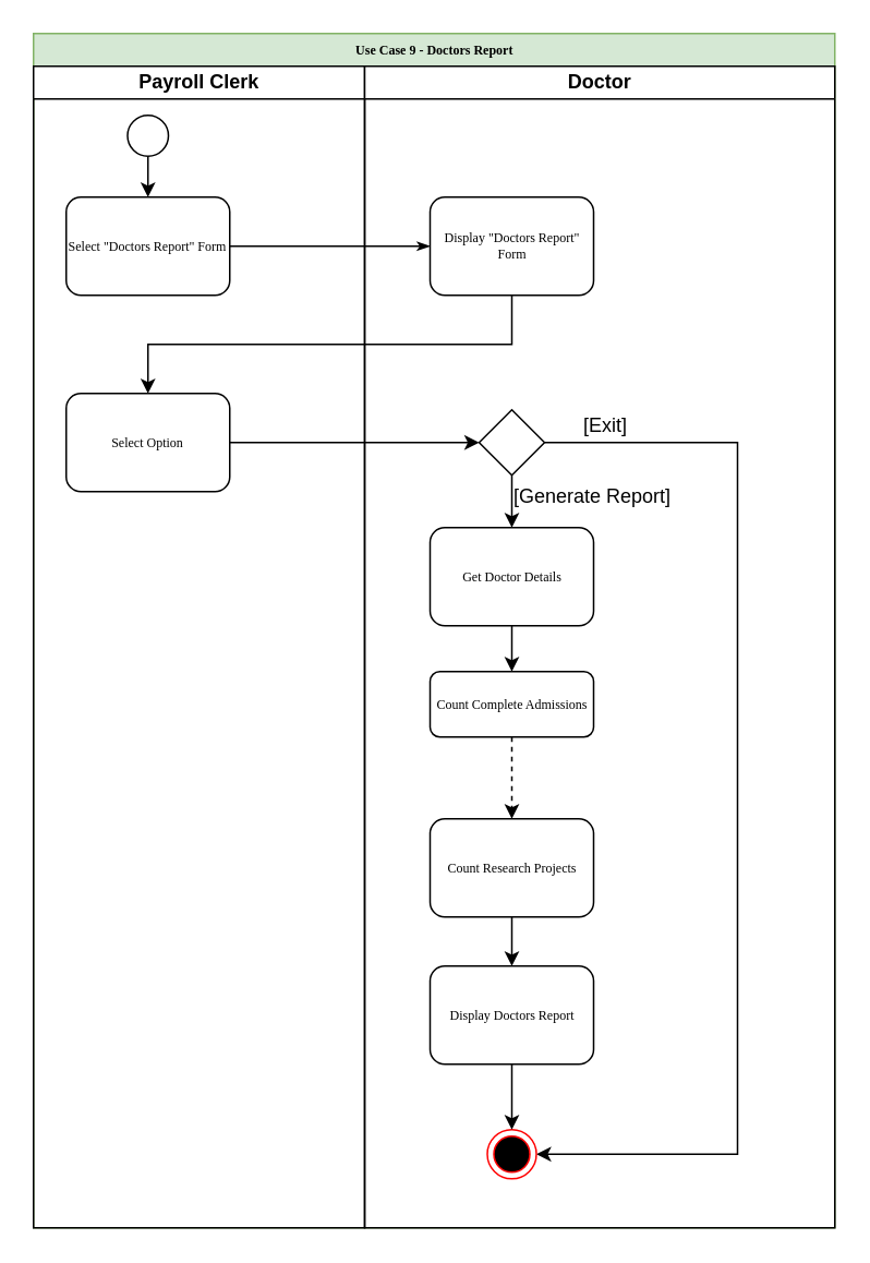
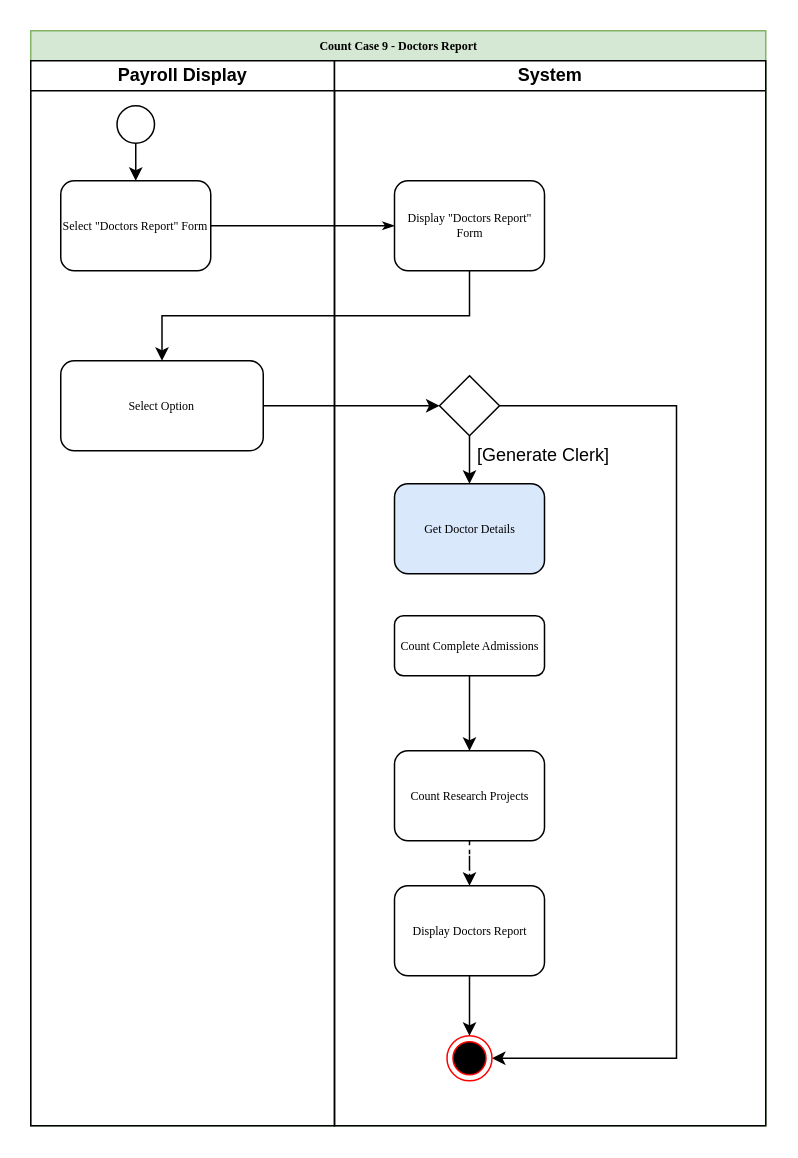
- <mxCell id="2" value="Use Case 9 - Doctors Report" style="swimlane;html=1;childLayout=stackLayout;startSize=20;rounded=0;shadow=0;labelBackgroundColor=none;strokeWidth=1;fontFamily=Verdana;fontSize=8;align=center;fillColor=#d5e8d4;strokeColor=#82b366;" parent="1" vertex="1"><mxGeometry x="20" y="20" width="490" height="730" as="geometry" /></mxCell>
+ <mxCell id="2" value="Count Case 9 - Doctors Report" style="swimlane;html=1;childLayout=stackLayout;startSize=20;rounded=0;shadow=0;labelBackgroundColor=none;strokeWidth=1;fontFamily=Verdana;fontSize=8;align=center;fillColor=#d5e8d4;strokeColor=#82b366;" parent="1" vertex="1"><mxGeometry x="20" y="20" width="490" height="730" as="geometry" /></mxCell>
- <mxCell id="3" value="Payroll Clerk" style="swimlane;html=1;startSize=20;" parent="2" vertex="1"><mxGeometry y="20" width="202.5" height="710" as="geometry" /></mxCell>
+ <mxCell id="3" value="Payroll Display" style="swimlane;html=1;startSize=20;" parent="2" vertex="1"><mxGeometry y="20" width="202.5" height="710" as="geometry" /></mxCell>
- <mxCell id="10" value="Doctor" style="swimlane;html=1;startSize=20;" parent="2" vertex="1"><mxGeometry x="202.5" y="20" width="287.5" height="710" as="geometry" /></mxCell>
+ <mxCell id="10" value="System" style="swimlane;html=1;startSize=20;" parent="2" vertex="1"><mxGeometry x="202.5" y="20" width="287.5" height="710" as="geometry" /></mxCell>
- <mxCell id="25" value="[Exit]" style="text;html=1;strokeColor=none;fillColor=none;align=center;verticalAlign=middle;whiteSpace=wrap;rounded=0;" parent="10" vertex="1"><mxGeometry x="127.5" y="210" width="40" height="20" as="geometry" /></mxCell>
- <mxCell id="7" value="Select Option" style="rounded=1;whiteSpace=wrap;html=1;shadow=0;labelBackgroundColor=none;strokeWidth=1;fontFamily=Verdana;fontSize=8;align=center;" parent="3" vertex="1"><mxGeometry x="20" y="200" width="100" height="60" as="geometry" /></mxCell>
+ <mxCell id="7" value="Select Option" style="rounded=1;whiteSpace=wrap;html=1;shadow=0;labelBackgroundColor=none;strokeWidth=1;fontFamily=Verdana;fontSize=8;align=center;" parent="3" vertex="1"><mxGeometry x="20" y="200" width="135" height="60" as="geometry" /></mxCell>
- <mxCell id="24" value="[Generate Report]" style="text;html=1;strokeColor=none;fillColor=none;align=center;verticalAlign=middle;whiteSpace=wrap;rounded=0;" parent="10" vertex="1"><mxGeometry x="89.75" y="253" width="100" height="20" as="geometry" /></mxCell>
+ <mxCell id="24" value="[Generate Clerk]" style="text;html=1;strokeColor=none;fillColor=none;align=center;verticalAlign=middle;whiteSpace=wrap;rounded=0;" parent="10" vertex="1"><mxGeometry x="89.75" y="253" width="100" height="20" as="geometry" /></mxCell>
- <mxCell id="20" value="Get Doctor Details" style="rounded=1;whiteSpace=wrap;html=1;shadow=0;labelBackgroundColor=none;strokeWidth=1;fontFamily=Verdana;fontSize=8;align=center;" parent="10" vertex="1"><mxGeometry x="40" y="282" width="100" height="60" as="geometry" /></mxCell>
+ <mxCell id="20" value="Get Doctor Details" style="rounded=1;whiteSpace=wrap;html=1;shadow=0;labelBackgroundColor=none;strokeWidth=1;fontFamily=Verdana;fontSize=8;align=center;fillColor=#dae8fc;" parent="10" vertex="1"><mxGeometry x="40" y="282" width="100" height="60" as="geometry" /></mxCell>
- <mxCell id="12" style="edgeStyle=orthogonalEdgeStyle;rounded=0;orthogonalLoop=1;jettySize=auto;html=1;exitX=0.5;exitY=1;exitDx=0;exitDy=0;entryX=0.5;entryY=0;entryDx=0;entryDy=0;" parent="10" source="20" target="22" edge="1"><mxGeometry relative="1" as="geometry"><mxPoint x="90" y="400" as="targetPoint" /></mxGeometry></mxCell>
- <mxCell id="11" style="edgeStyle=orthogonalEdgeStyle;rounded=0;orthogonalLoop=1;jettySize=auto;html=1;exitX=0.5;exitY=1;exitDx=0;exitDy=0;entryX=0.5;entryY=0;entryDx=0;entryDy=0;dashed=1;" parent="10" source="22" target="23" edge="1"><mxGeometry relative="1" as="geometry"><mxPoint x="90" y="440" as="sourcePoint" /></mxGeometry></mxCell>
+ <mxCell id="11" style="edgeStyle=orthogonalEdgeStyle;rounded=0;orthogonalLoop=1;jettySize=auto;html=1;exitX=0.5;exitY=1;exitDx=0;exitDy=0;entryX=0.5;entryY=0;entryDx=0;entryDy=0;" parent="10" source="22" target="23" edge="1"><mxGeometry relative="1" as="geometry"><mxPoint x="90" y="440" as="sourcePoint" /></mxGeometry></mxCell>
- <mxCell id="13" value="" style="edgeStyle=orthogonalEdgeStyle;rounded=0;orthogonalLoop=1;jettySize=auto;html=1;" parent="10" source="23" target="19" edge="1"><mxGeometry relative="1" as="geometry" /></mxCell>
+ <mxCell id="13" value="" style="edgeStyle=orthogonalEdgeStyle;rounded=0;orthogonalLoop=1;jettySize=auto;html=1;dashed=1;" parent="10" source="23" target="19" edge="1"><mxGeometry relative="1" as="geometry" /></mxCell>
